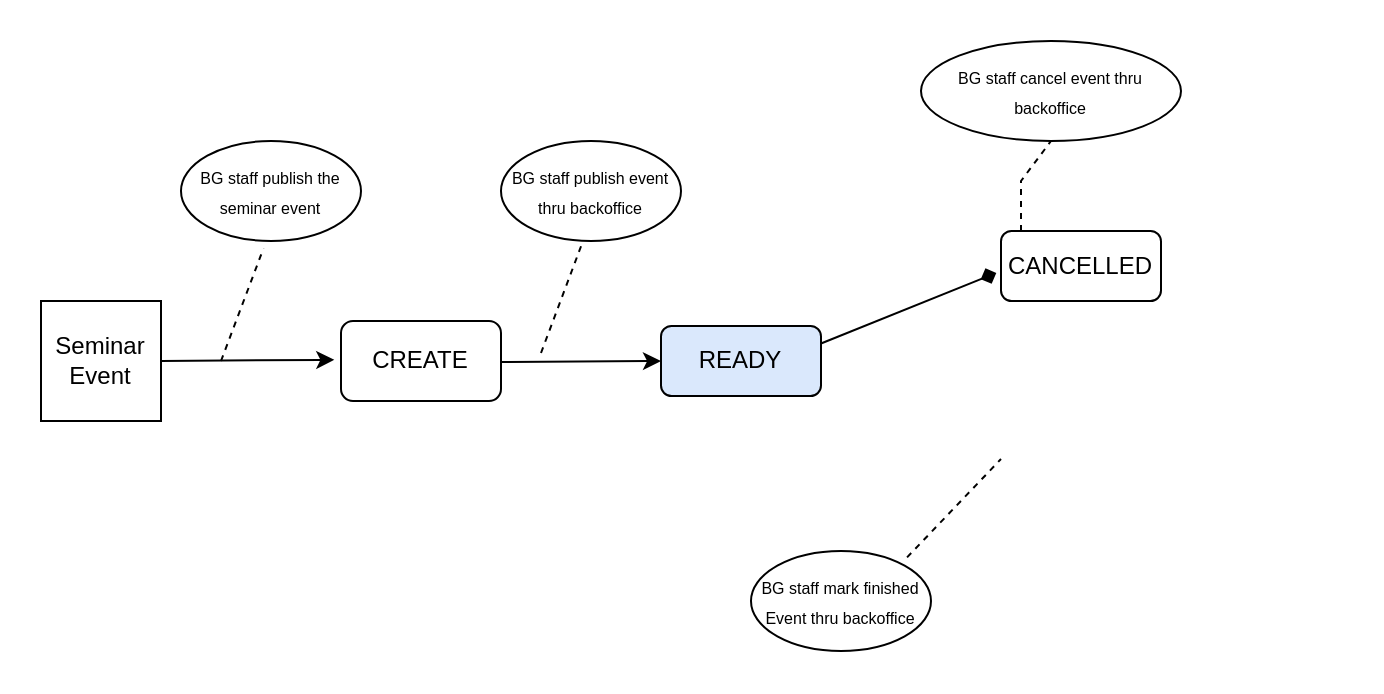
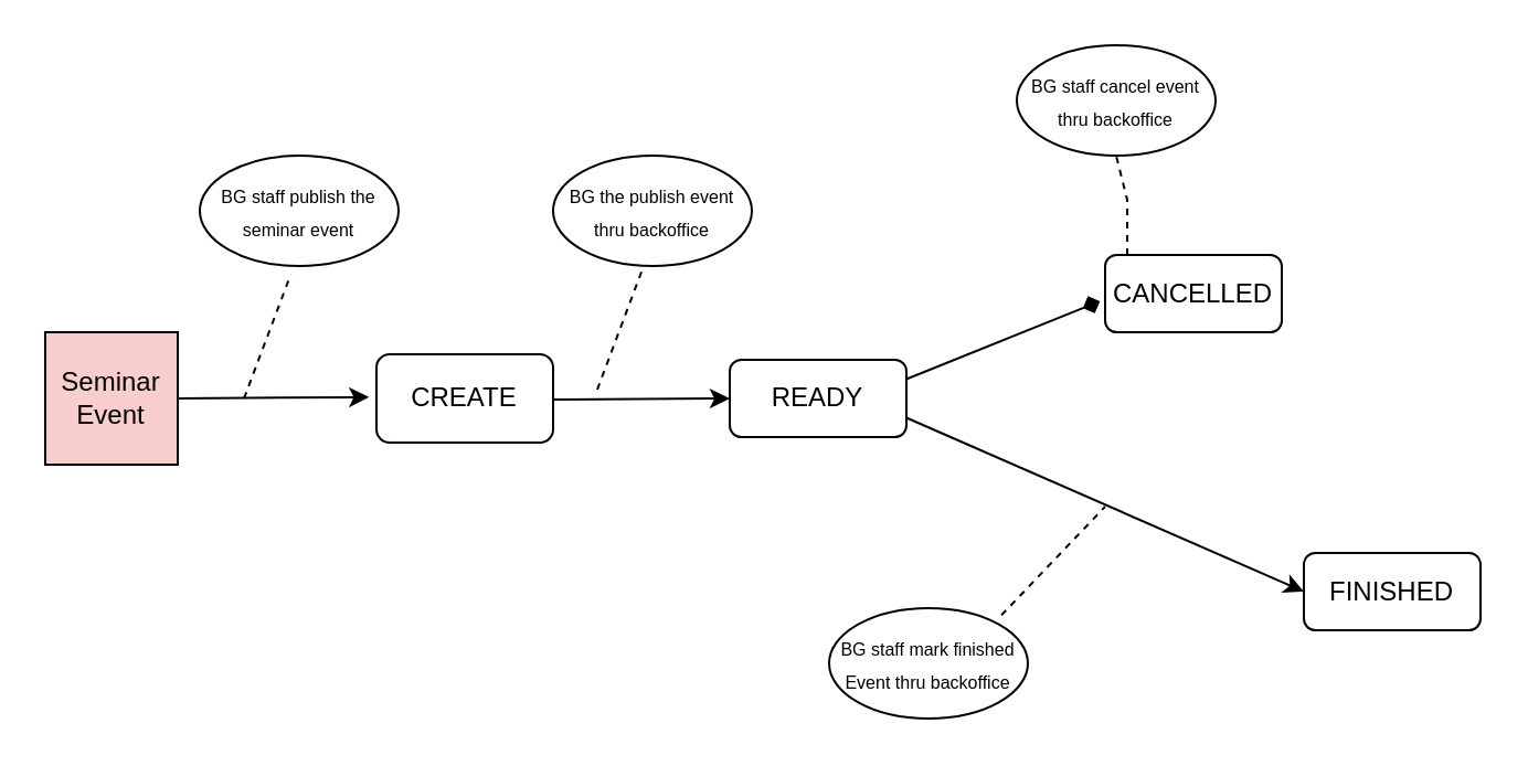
- <mxCell id="14" value="&lt;font style=&quot;font-size: 8px;&quot;&gt;BG staff cancel event thru backoffice&lt;/font&gt;" style="ellipse;whiteSpace=wrap;html=1;" vertex="1" parent="1"><mxGeometry x="460" y="20" width="130" height="50" as="geometry" /></mxCell>
+ <mxCell id="14" value="&lt;font style=&quot;font-size: 8px;&quot;&gt;BG staff cancel event thru backoffice&lt;/font&gt;" style="ellipse;whiteSpace=wrap;html=1;" vertex="1" parent="1"><mxGeometry x="460" width="90" height="50" as="geometry" y="20" /></mxCell>
- <mxCell id="9" value="&lt;font style=&quot;font-size: 8px;&quot;&gt;BG staff publish event thru backoffice&lt;/font&gt;" style="ellipse;whiteSpace=wrap;html=1;" vertex="1" parent="1"><mxGeometry x="250" y="70" width="90" height="50" as="geometry" /></mxCell>
+ <mxCell id="9" value="&lt;font style=&quot;font-size: 8px;&quot;&gt;BG the publish event thru backoffice&lt;/font&gt;" style="ellipse;whiteSpace=wrap;html=1;" vertex="1" parent="1"><mxGeometry x="250" y="70" width="90" height="50" as="geometry" /></mxCell>
- <mxCell id="2" value="Seminar Event" style="whiteSpace=wrap;html=1;aspect=fixed;" vertex="1" parent="1"><mxGeometry x="20" y="150" width="60" height="60" as="geometry" /></mxCell>
+ <mxCell id="2" value="Seminar Event" style="whiteSpace=wrap;html=1;aspect=fixed;fillColor=#f8cecc;" vertex="1" parent="1"><mxGeometry x="20" y="150" width="60" height="60" as="geometry" /></mxCell>
- <mxCell id="6" value="READY" style="rounded=1;whiteSpace=wrap;html=1;fillColor=#dae8fc;" vertex="1" parent="1"><mxGeometry x="330" y="162.5" width="80" height="35" as="geometry" /></mxCell>
+ <mxCell id="6" value="READY" style="rounded=1;whiteSpace=wrap;html=1;" vertex="1" parent="1"><mxGeometry x="330" y="162.5" width="80" height="35" as="geometry" /></mxCell>
+ <mxCell id="16" value="" style="endArrow=classic;html=1;rounded=0;exitX=1;exitY=0.75;exitDx=0;exitDy=0;entryX=0;entryY=0.5;entryDx=0;entryDy=0;" edge="1" parent="1" source="6" target="13"><mxGeometry width="50" height="50" relative="1" as="geometry"><mxPoint x="420" y="173" as="sourcePoint" /><mxPoint x="508" y="146" as="targetPoint" /></mxGeometry></mxCell>
+ <mxCell id="13" value="FINISHED" style="rounded=1;whiteSpace=wrap;html=1;" vertex="1" parent="1"><mxGeometry x="590" y="250" width="80" height="35" as="geometry" /></mxCell>
